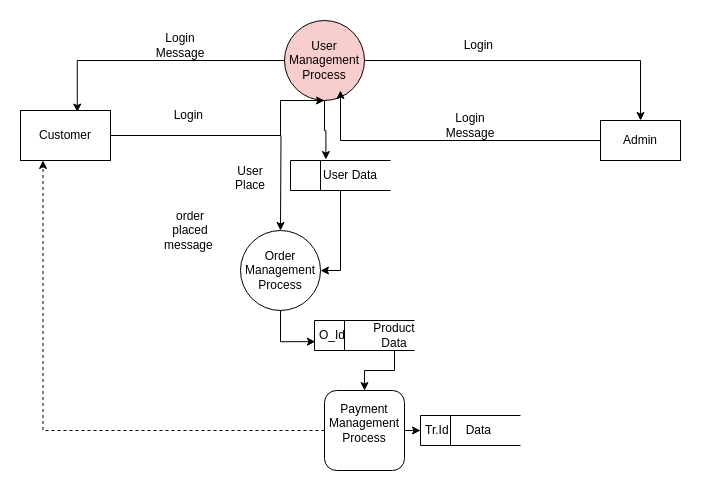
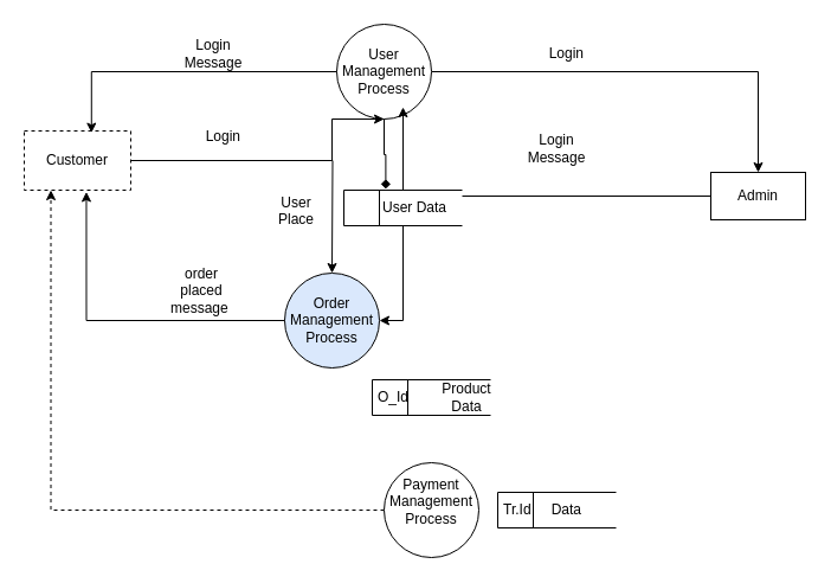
- <mxCell id="6" value="User Management Process" style="ellipse;whiteSpace=wrap;html=1;aspect=fixed;fillColor=#f8cecc;" vertex="1" parent="1"><mxGeometry x="284" y="20" width="80" height="80" as="geometry" /></mxCell>
+ <mxCell id="6" value="User Management Process" style="ellipse;whiteSpace=wrap;html=1;aspect=fixed;" vertex="1" parent="1"><mxGeometry x="284" y="20" width="80" height="80" as="geometry" /></mxCell>
- <mxCell id="3" value="Customer" style="rounded=0;whiteSpace=wrap;html=1;" vertex="1" parent="1"><mxGeometry x="20" y="110" width="90" height="50" as="geometry" /></mxCell>
+ <mxCell id="3" value="Customer" style="rounded=0;whiteSpace=wrap;html=1;dashed=1;" vertex="1" parent="1"><mxGeometry x="20" y="110" width="90" height="50" as="geometry" /></mxCell>
- <mxCell id="4" value="Admin" style="rounded=0;whiteSpace=wrap;html=1;" vertex="1" parent="1"><mxGeometry x="600" y="120" width="80" height="40" as="geometry" /></mxCell>
+ <mxCell id="4" value="Admin" style="rounded=0;whiteSpace=wrap;html=1;" vertex="1" parent="1"><mxGeometry x="600" y="145" width="80" height="40" as="geometry" /></mxCell>
- <mxCell id="24" style="edgeStyle=orthogonalEdgeStyle;rounded=0;orthogonalLoop=1;jettySize=auto;html=1;entryX=0.09;entryY=-0.033;entryDx=0;entryDy=0;entryPerimeter=0;" edge="1" parent="1" source="6" target="23"><mxGeometry relative="1" as="geometry" /></mxCell>
+ <mxCell id="24" style="edgeStyle=orthogonalEdgeStyle;rounded=0;orthogonalLoop=1;jettySize=auto;html=1;entryX=0.09;entryY=-0.033;entryDx=0;entryDy=0;entryPerimeter=0;endArrow=diamond;" edge="1" parent="1" source="6" target="23"><mxGeometry relative="1" as="geometry" /></mxCell>
- <mxCell id="17" value="&lt;div&gt;order placed message&amp;nbsp;&lt;/div&gt;" style="text;html=1;align=center;verticalAlign=middle;whiteSpace=wrap;rounded=0;" vertex="1" parent="1"><mxGeometry x="160" y="215" width="60" height="30" as="geometry" /></mxCell>
+ <mxCell id="17" value="&lt;div&gt;order placed message&amp;nbsp;&lt;/div&gt;" style="text;html=1;align=center;verticalAlign=middle;whiteSpace=wrap;rounded=0;" vertex="1" parent="1"><mxGeometry x="140" y="230" width="60" height="30" as="geometry" /></mxCell>
+ <mxCell id="11" style="edgeStyle=orthogonalEdgeStyle;rounded=0;orthogonalLoop=1;jettySize=auto;html=1;entryX=0.583;entryY=1.029;entryDx=0;entryDy=0;entryPerimeter=0;" edge="1" parent="1" source="7" target="3"><mxGeometry relative="1" as="geometry" /></mxCell>
- <mxCell id="7" value="Order Management Process" style="ellipse;whiteSpace=wrap;html=1;aspect=fixed;" vertex="1" parent="1"><mxGeometry x="240" y="230" width="80" height="80" as="geometry" /></mxCell>
+ <mxCell id="7" value="Order Management Process" style="ellipse;whiteSpace=wrap;html=1;aspect=fixed;fillColor=#dae8fc;" vertex="1" parent="1"><mxGeometry x="240" y="230" width="80" height="80" as="geometry" /></mxCell>
- <mxCell id="28" style="edgeStyle=orthogonalEdgeStyle;rounded=0;orthogonalLoop=1;jettySize=auto;html=1;entryX=0.009;entryY=0.705;entryDx=0;entryDy=0;entryPerimeter=0;" edge="1" parent="1" source="7" target="25"><mxGeometry relative="1" as="geometry" /></mxCell>
- <mxCell id="26" style="edgeStyle=orthogonalEdgeStyle;rounded=0;orthogonalLoop=1;jettySize=auto;html=1;entryX=0.5;entryY=0;entryDx=0;entryDy=0;" edge="1" parent="1" source="27" target="20"><mxGeometry relative="1" as="geometry" /></mxCell>
- <mxCell id="20" value="Payment Management Process&lt;div&gt;&lt;br&gt;&lt;/div&gt;" style="whiteSpace=wrap;html=1;aspect=fixed;rounded=1;" vertex="1" parent="1"><mxGeometry x="324" y="390" width="80" height="80" as="geometry" /></mxCell>
+ <mxCell id="20" value="Payment Management Process&lt;div&gt;&lt;br&gt;&lt;/div&gt;" style="ellipse;whiteSpace=wrap;html=1;aspect=fixed;" vertex="1" parent="1"><mxGeometry x="324" y="390" width="80" height="80" as="geometry" /></mxCell>
- <mxCell id="19" style="edgeStyle=orthogonalEdgeStyle;rounded=0;orthogonalLoop=1;jettySize=auto;html=1;" edge="1" parent="1" source="20" target="29"><mxGeometry relative="1" as="geometry"><mxPoint x="470" y="430" as="targetPoint" /></mxGeometry></mxCell>
